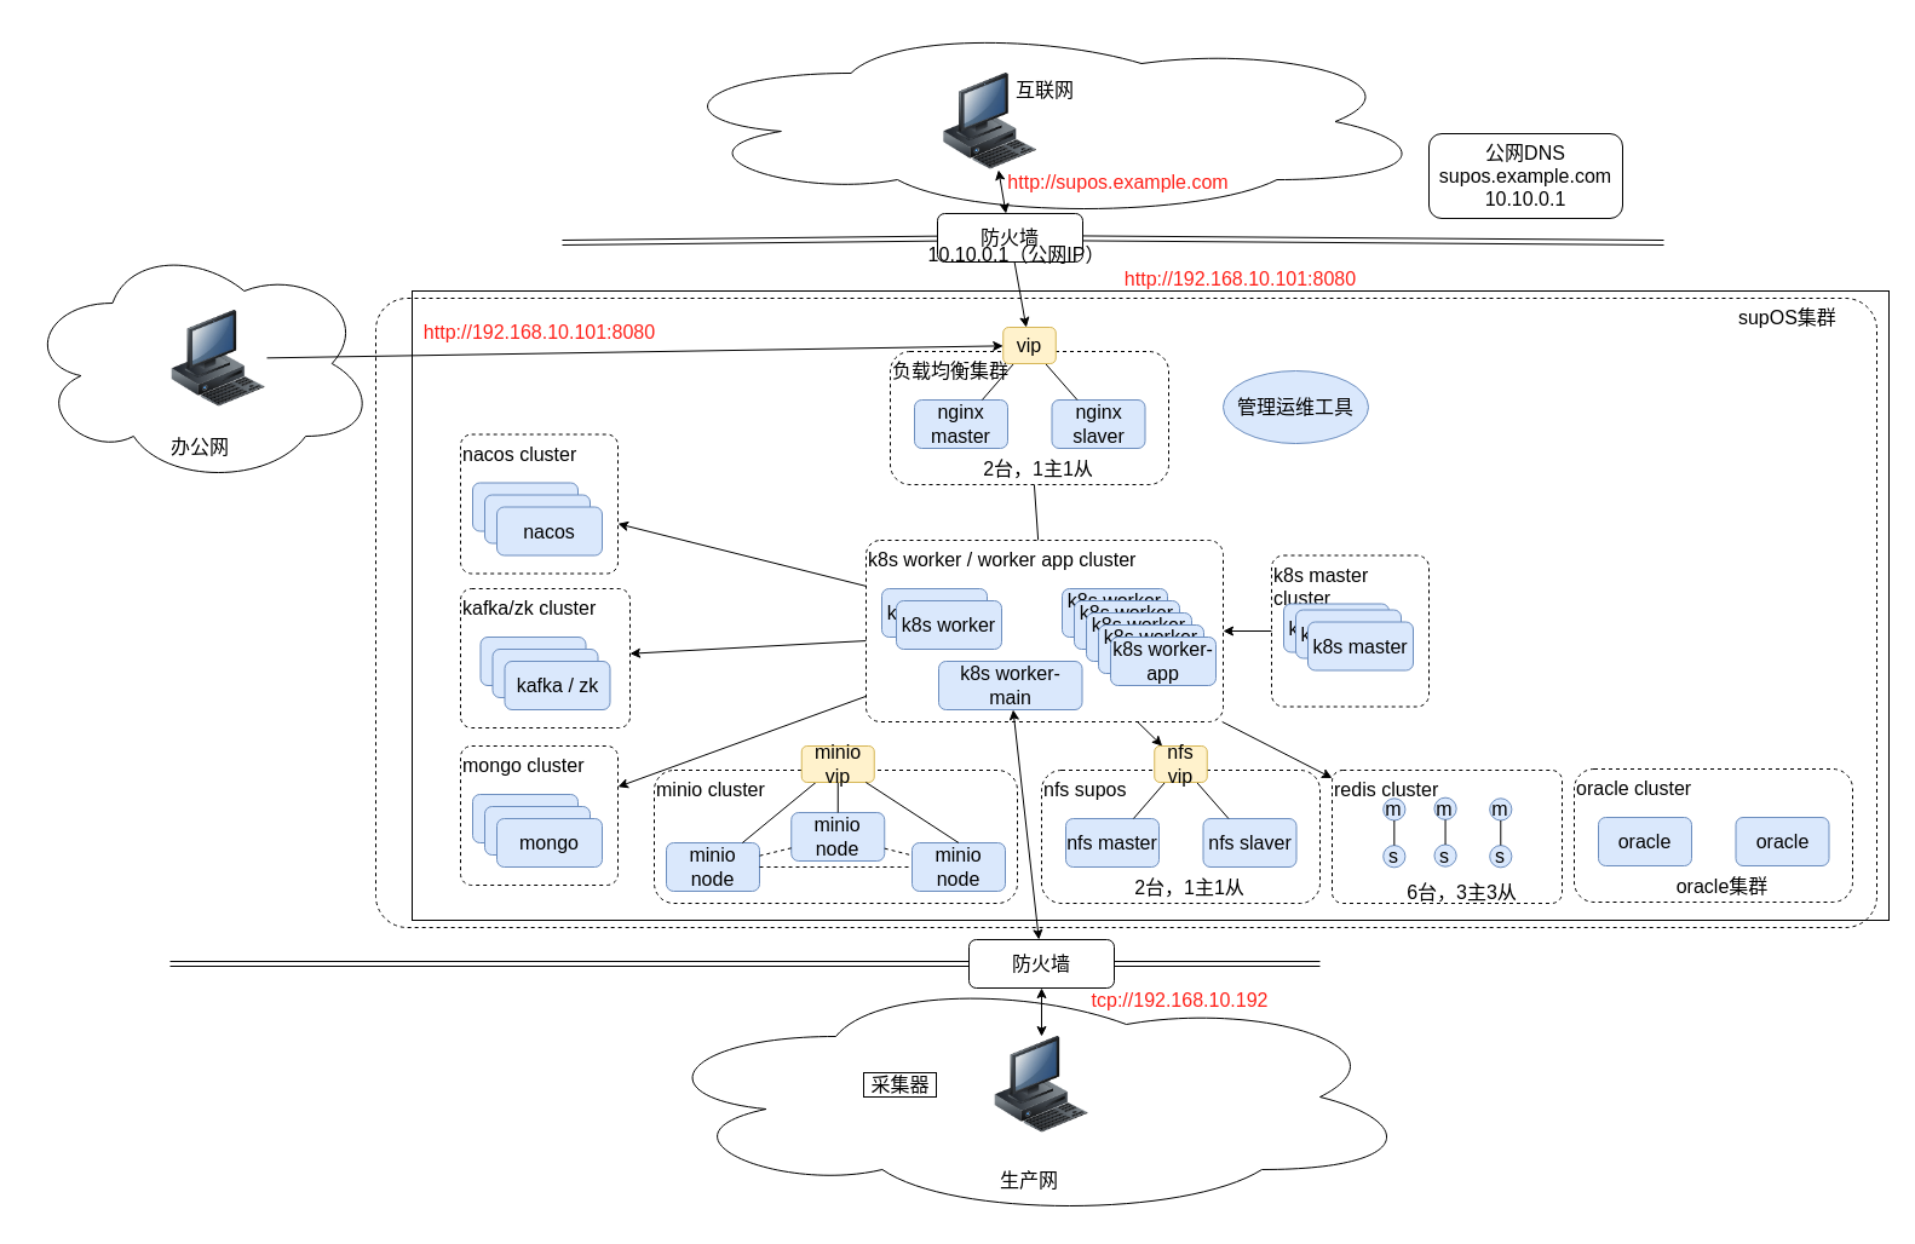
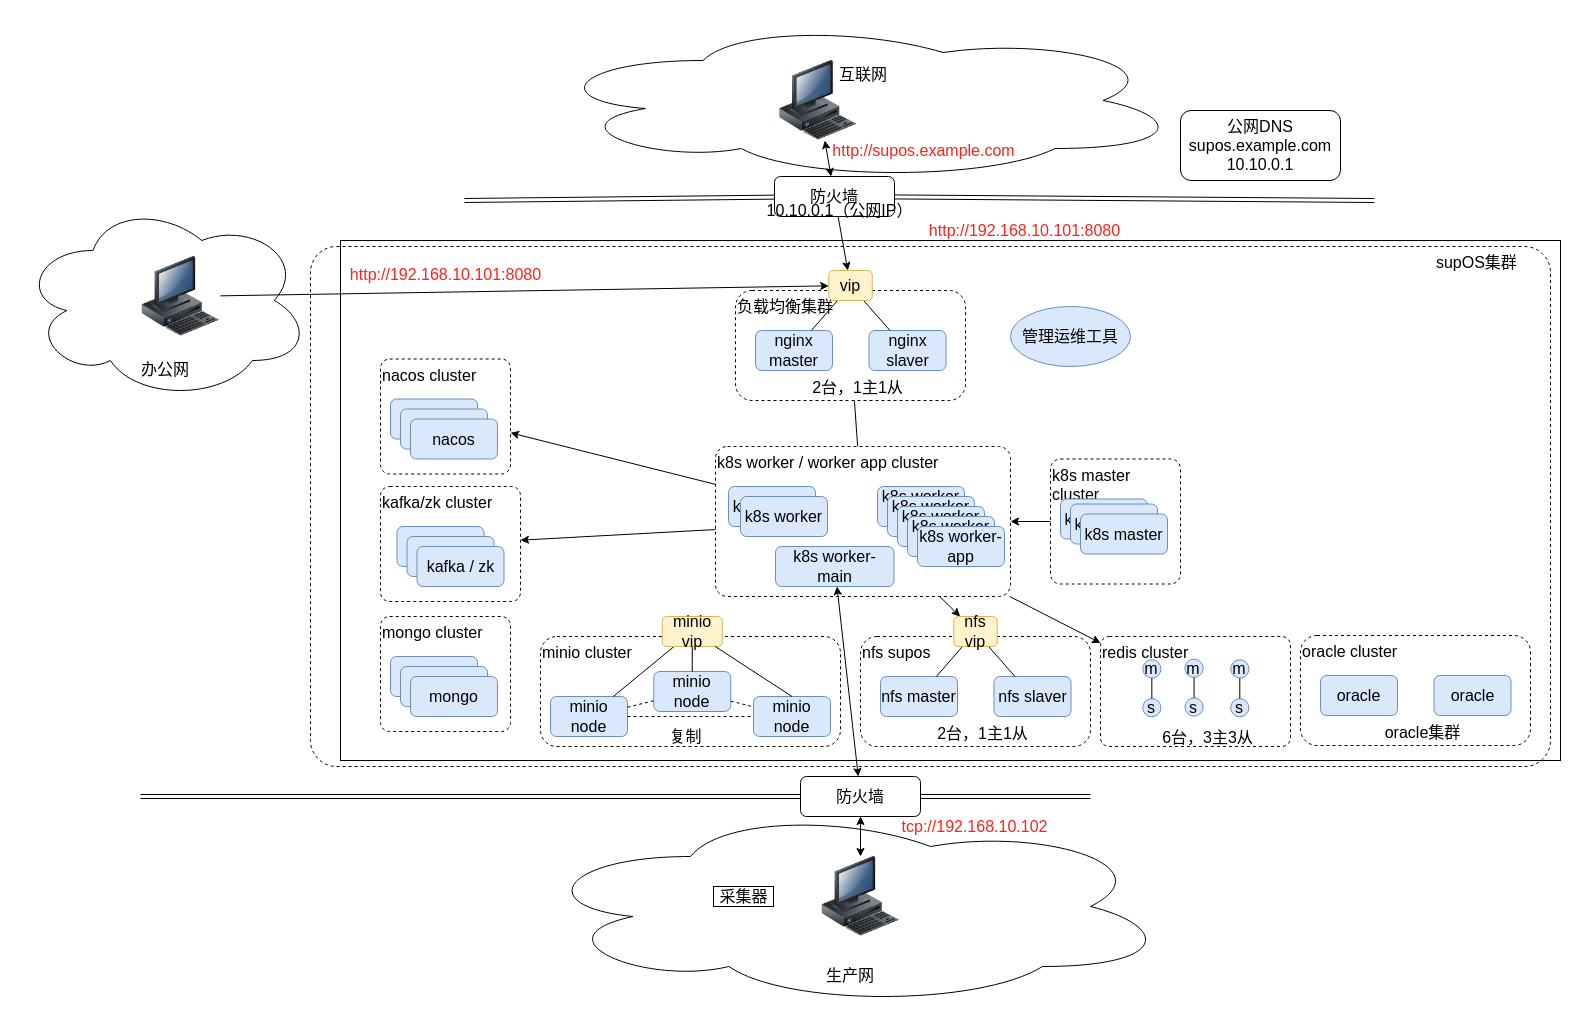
- <mxCell id="108" style="edgeStyle=none;rounded=0;orthogonalLoop=1;jettySize=auto;html=1;startArrow=none;startFill=0;endArrow=classic;endFill=1;fontSize=16;" parent="1" source="96" target="66" edge="1"><mxGeometry relative="1" as="geometry" /></mxCell>
+ <mxCell id="87" value="复制" style="text;html=1;align=center;verticalAlign=middle;resizable=0;points=[];autosize=1;strokeColor=none;fillColor=none;fontSize=16;" parent="75" vertex="1"><mxGeometry x="120" y="110" width="50" height="20" as="geometry" /></mxCell>
- <mxCell id="20" value="tcp://192.168.10.192" style="text;html=1;align=center;verticalAlign=middle;resizable=0;points=[];autosize=1;strokeColor=none;fillColor=none;fontColor=#FF2119;fontSize=16;" parent="1" vertex="1"><mxGeometry x="894" y="816" width="160" height="20" as="geometry" /></mxCell>
+ <mxCell id="20" value="tcp://192.168.10.102" style="text;html=1;align=center;verticalAlign=middle;resizable=0;points=[];autosize=1;strokeColor=none;fillColor=none;fontColor=#FF2119;fontSize=16;" parent="1" vertex="1"><mxGeometry x="894" y="816" width="160" height="20" as="geometry" /></mxCell>
